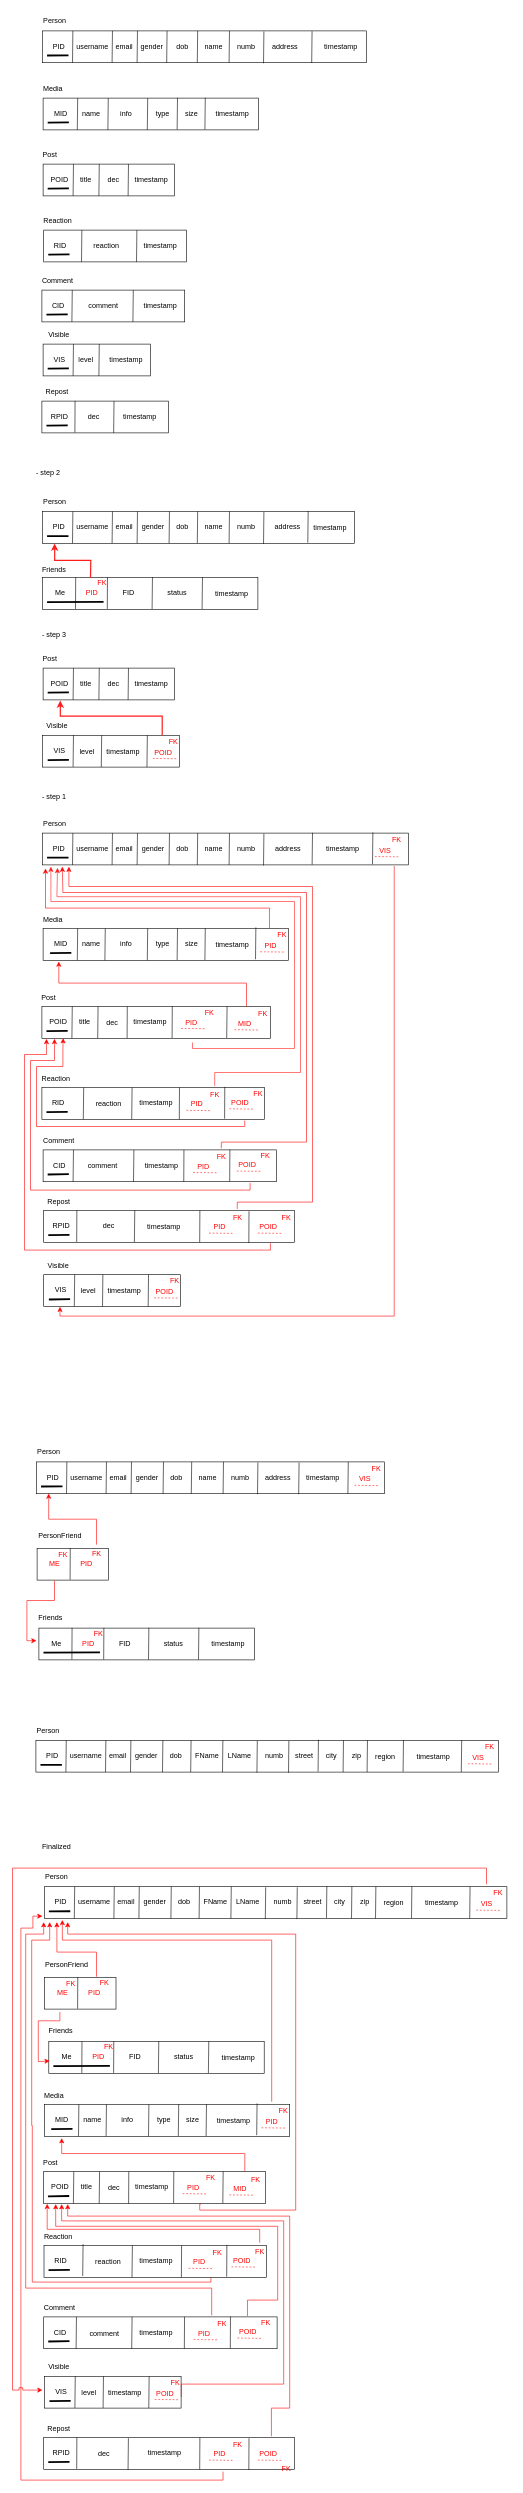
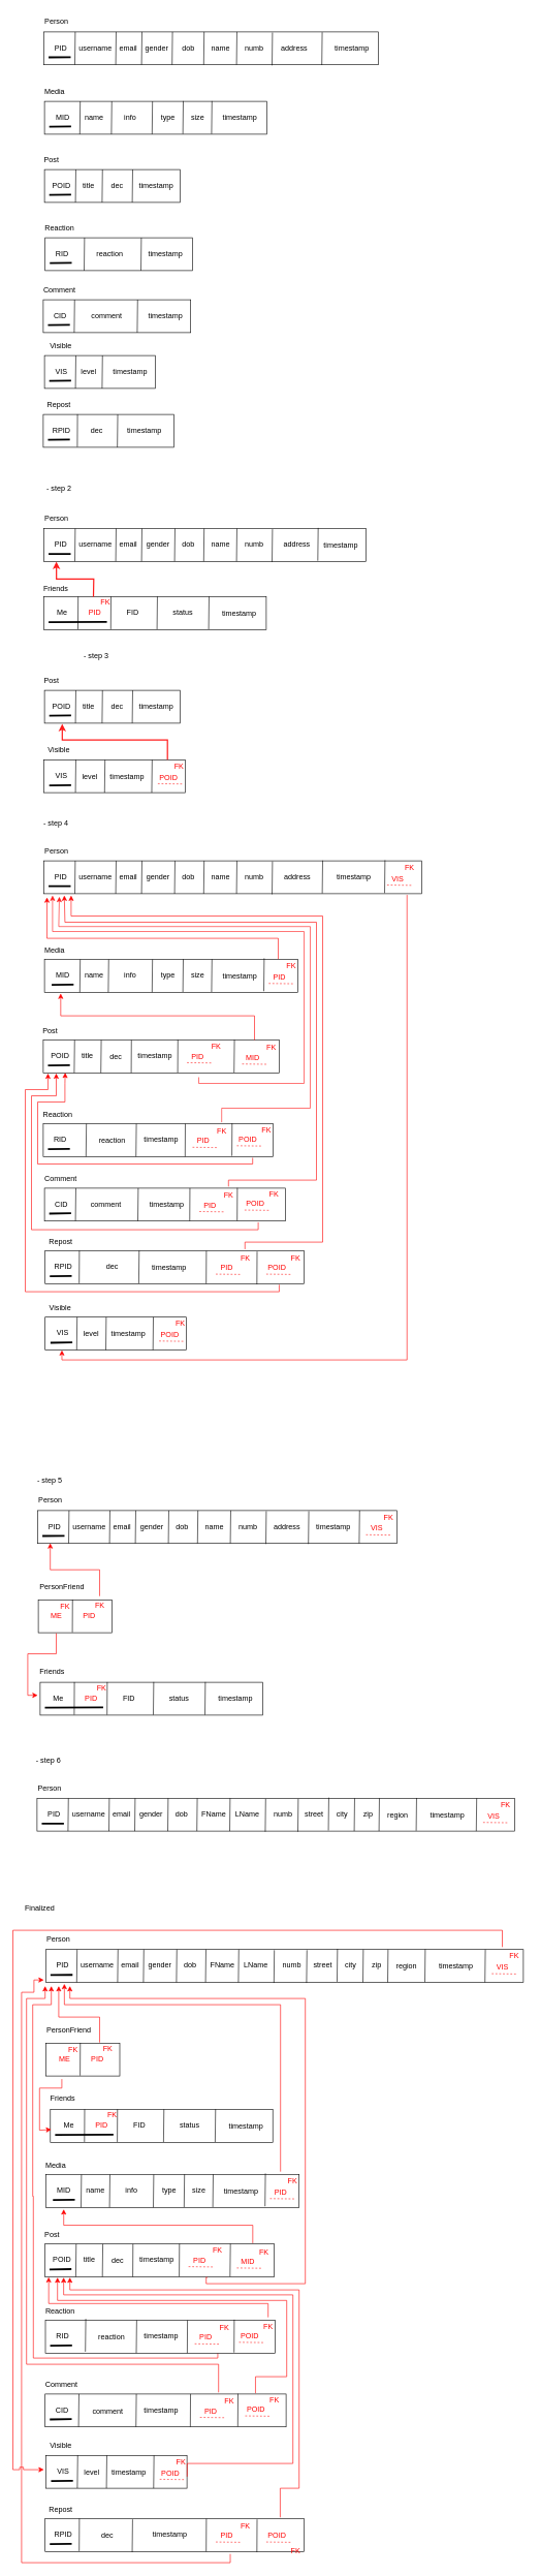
- <mxCell id="63" value="- step 2" style="text;html=1;align=center;verticalAlign=middle;resizable=0;points=[];autosize=1;strokeColor=none;fillColor=none;" vertex="1" parent="1"><mxGeometry x="49" y="773" width="60" height="30" as="geometry" /></mxCell>
+ <mxCell id="63" value="- step 2" style="text;html=1;align=center;verticalAlign=middle;resizable=0;points=[];autosize=1;strokeColor=none;fillColor=none;" vertex="1" parent="1"><mxGeometry x="64" y="773" width="60" height="30" as="geometry" /></mxCell>
- <mxCell id="112" value="- step 3" style="text;html=1;align=center;verticalAlign=middle;resizable=0;points=[];autosize=1;strokeColor=none;fillColor=none;" vertex="1" parent="1"><mxGeometry x="59" y="1043" width="60" height="30" as="geometry" /></mxCell>
+ <mxCell id="112" value="- step 3" style="text;html=1;align=center;verticalAlign=middle;resizable=0;points=[];autosize=1;strokeColor=none;fillColor=none;" vertex="1" parent="1"><mxGeometry x="124" y="1043" width="60" height="30" as="geometry" /></mxCell>
- <mxCell id="132" value="- step 1" style="text;html=1;align=center;verticalAlign=middle;resizable=0;points=[];autosize=1;strokeColor=none;fillColor=none;" vertex="1" parent="1"><mxGeometry x="59" y="1313" width="60" height="30" as="geometry" /></mxCell>
+ <mxCell id="132" value="- step 4" style="text;html=1;align=center;verticalAlign=middle;resizable=0;points=[];autosize=1;strokeColor=none;fillColor=none;" vertex="1" parent="1"><mxGeometry x="59" y="1313" width="60" height="30" as="geometry" /></mxCell>
+ <mxCell id="267" value="- step 5" style="text;html=1;align=center;verticalAlign=middle;resizable=0;points=[];autosize=1;strokeColor=none;fillColor=none;" vertex="1" parent="1"><mxGeometry x="49" y="2373" width="60" height="30" as="geometry" /></mxCell>
+ <mxCell id="315" value="- step 6" style="text;html=1;align=center;verticalAlign=middle;resizable=0;points=[];autosize=1;strokeColor=none;fillColor=none;" vertex="1" parent="1"><mxGeometry x="47" y="2824" width="60" height="30" as="geometry" /></mxCell>
- <mxCell id="348" value="Finalized" style="text;html=1;align=center;verticalAlign=middle;resizable=0;points=[];autosize=1;strokeColor=none;fillColor=none;" vertex="1" parent="1"><mxGeometry x="58" y="3063" width="70" height="30" as="geometry" /></mxCell>
+ <mxCell id="348" value="Finalized" style="text;html=1;align=center;verticalAlign=middle;resizable=0;points=[];autosize=1;strokeColor=none;fillColor=none;" vertex="1" parent="1"><mxGeometry x="28" y="3063" width="70" height="30" as="geometry" /></mxCell>
